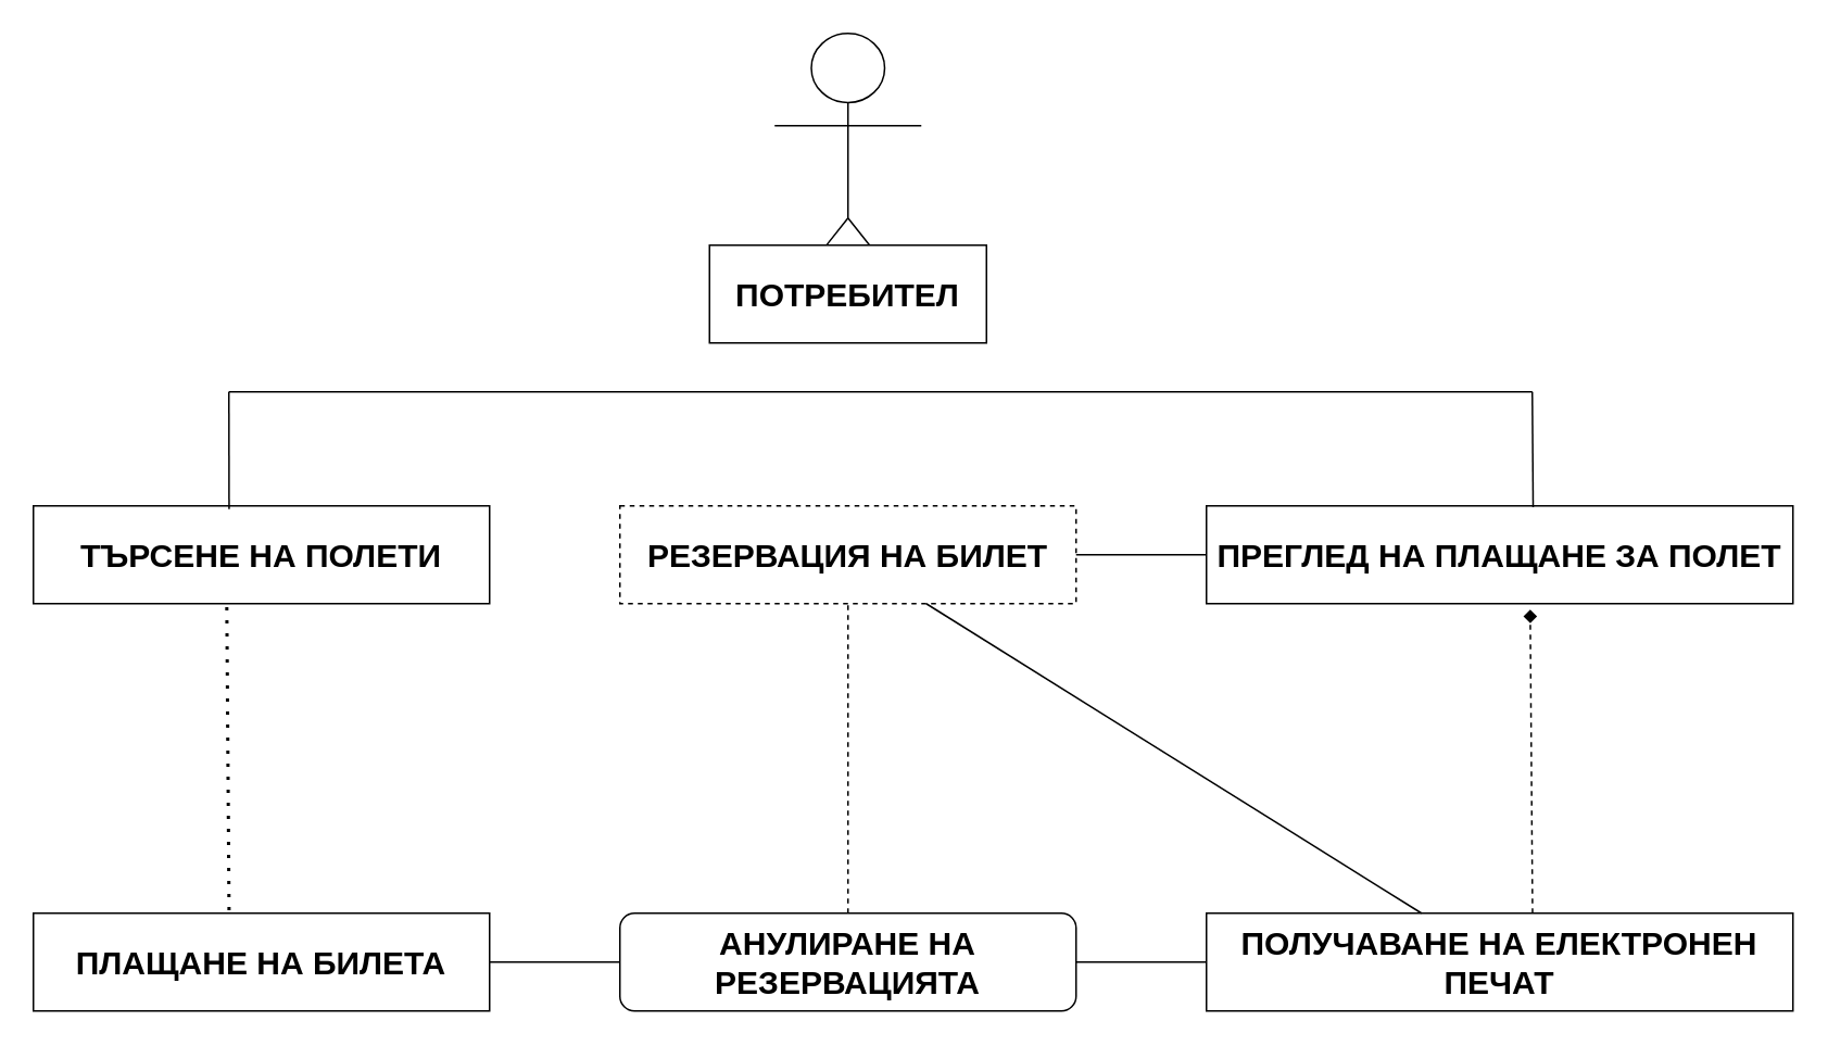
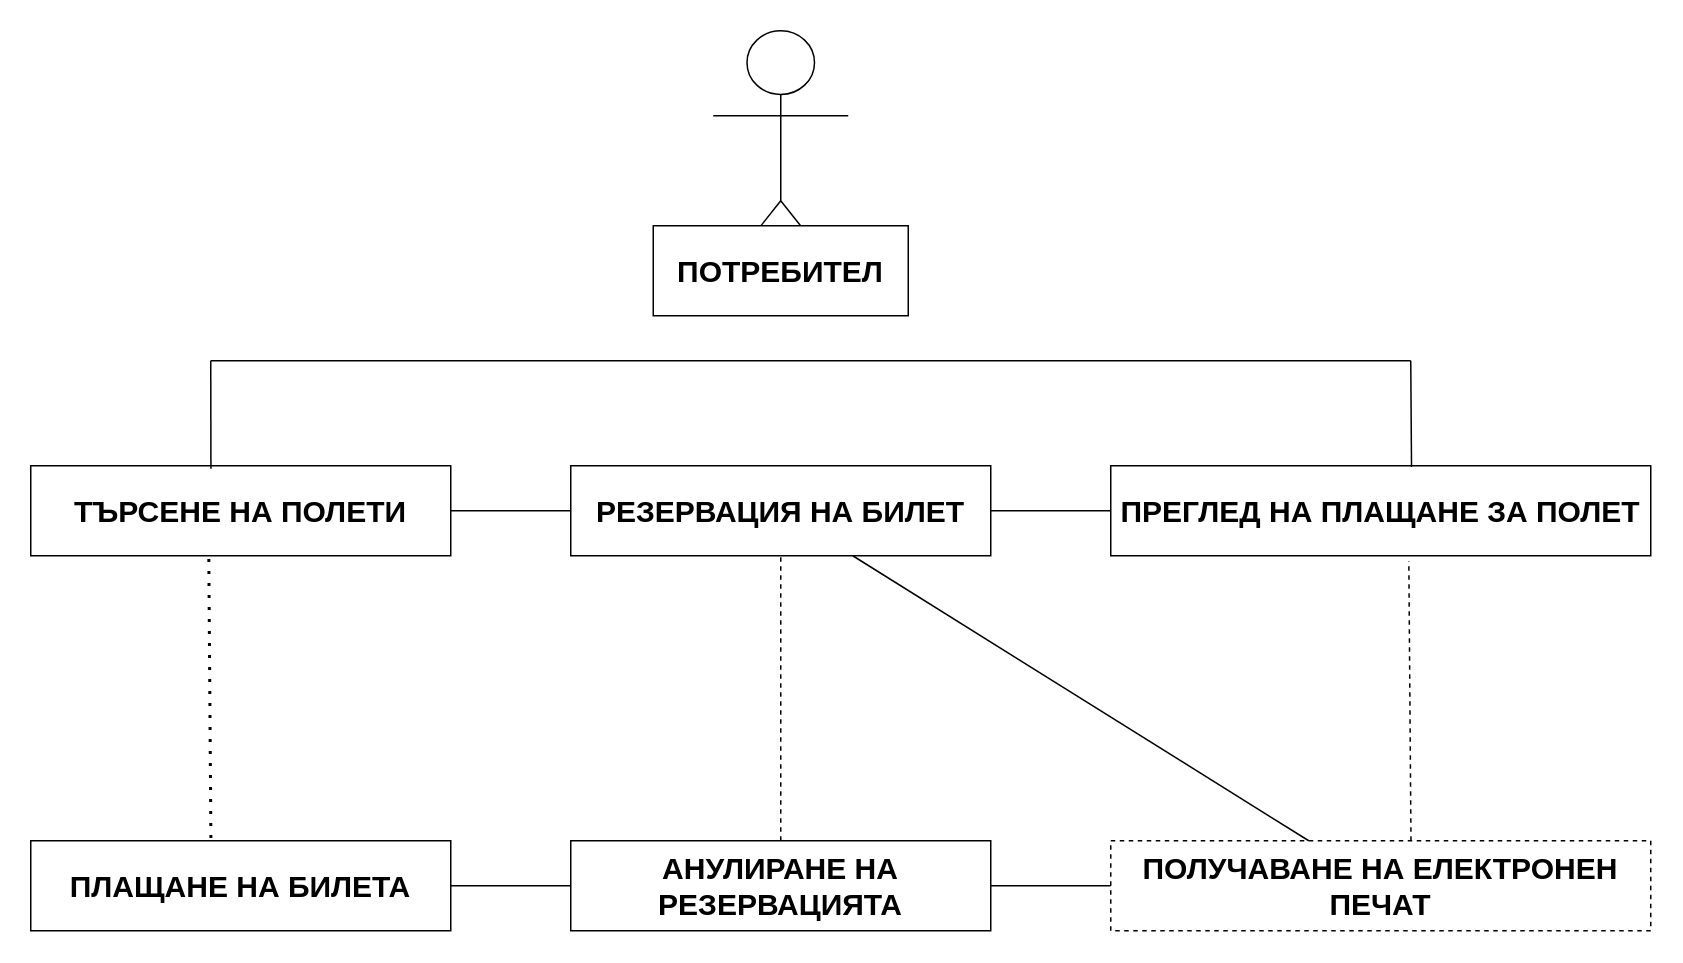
+ <mxCell id="9" value="" style="endArrow=none;html=1;rounded=0;exitX=1;exitY=0.5;exitDx=0;exitDy=0;entryX=0;entryY=0.5;entryDx=0;entryDy=0;" edge="1" parent="1" source="4" target="3"><mxGeometry width="50" height="50" relative="1" as="geometry"><mxPoint x="460" y="530" as="sourcePoint" /><mxPoint x="510" y="480" as="targetPoint" /></mxGeometry></mxCell>
- <mxCell id="3" value="&lt;font style=&quot;font-size: 20px;&quot;&gt;&lt;b&gt;РЕЗЕРВАЦИЯ НА БИЛЕТ&lt;br&gt;&lt;/b&gt;&lt;/font&gt;" style="rounded=0;whiteSpace=wrap;html=1;dashed=1;" vertex="1" parent="1"><mxGeometry x="380" y="310" width="280" height="60" as="geometry" /></mxCell>
+ <mxCell id="3" value="&lt;font style=&quot;font-size: 20px;&quot;&gt;&lt;b&gt;РЕЗЕРВАЦИЯ НА БИЛЕТ&lt;br&gt;&lt;/b&gt;&lt;/font&gt;" style="rounded=0;whiteSpace=wrap;html=1;" vertex="1" parent="1"><mxGeometry x="380" y="310" width="280" height="60" as="geometry" /></mxCell>
- <mxCell id="20" value="" style="endArrow=diamond;dashed=1;html=1;rounded=0;exitX=0.556;exitY=0;exitDx=0;exitDy=0;exitPerimeter=0;entryX=0.552;entryY=1.06;entryDx=0;entryDy=0;entryPerimeter=0;" edge="1" parent="1" source="8" target="5"><mxGeometry width="50" height="50" relative="1" as="geometry"><mxPoint x="400" y="400" as="sourcePoint" /><mxPoint x="450" y="350" as="targetPoint" /></mxGeometry></mxCell>
+ <mxCell id="20" value="" style="endArrow=none;dashed=1;html=1;rounded=0;exitX=0.556;exitY=0;exitDx=0;exitDy=0;exitPerimeter=0;entryX=0.552;entryY=1.06;entryDx=0;entryDy=0;entryPerimeter=0;" edge="1" parent="1" source="8" target="5"><mxGeometry width="50" height="50" relative="1" as="geometry"><mxPoint x="400" y="400" as="sourcePoint" /><mxPoint x="450" y="350" as="targetPoint" /></mxGeometry></mxCell>
- <mxCell id="6" value="&lt;font style=&quot;font-size: 20px;&quot;&gt;&lt;b&gt;АНУЛИРАНЕ НА РЕЗЕРВАЦИЯТА&lt;br&gt;&lt;/b&gt;&lt;/font&gt;" style="whiteSpace=wrap;html=1;rounded=1;" vertex="1" parent="1"><mxGeometry x="380" y="560" width="280" height="60" as="geometry" /></mxCell>
+ <mxCell id="6" value="&lt;font style=&quot;font-size: 20px;&quot;&gt;&lt;b&gt;АНУЛИРАНЕ НА РЕЗЕРВАЦИЯТА&lt;br&gt;&lt;/b&gt;&lt;/font&gt;" style="rounded=0;whiteSpace=wrap;html=1;" vertex="1" parent="1"><mxGeometry x="380" y="560" width="280" height="60" as="geometry" /></mxCell>
- <mxCell id="8" value="&lt;div style=&quot;font-size: 20px;&quot;&gt;&lt;b&gt;&lt;font style=&quot;font-size: 20px;&quot;&gt;ПОЛУЧАВАНЕ НА ЕЛЕКТРОНЕН&lt;/font&gt;&lt;/b&gt;&lt;/div&gt;&lt;div style=&quot;font-size: 20px;&quot;&gt;&lt;b&gt;&lt;font style=&quot;font-size: 20px;&quot;&gt;ПЕЧАТ&lt;br&gt;&lt;/font&gt;&lt;/b&gt;&lt;/div&gt;" style="rounded=0;whiteSpace=wrap;html=1;" vertex="1" parent="1"><mxGeometry x="740" y="560" width="360" height="60" as="geometry" /></mxCell>
+ <mxCell id="8" value="&lt;div style=&quot;font-size: 20px;&quot;&gt;&lt;b&gt;&lt;font style=&quot;font-size: 20px;&quot;&gt;ПОЛУЧАВАНЕ НА ЕЛЕКТРОНЕН&lt;/font&gt;&lt;/b&gt;&lt;/div&gt;&lt;div style=&quot;font-size: 20px;&quot;&gt;&lt;b&gt;&lt;font style=&quot;font-size: 20px;&quot;&gt;ПЕЧАТ&lt;br&gt;&lt;/font&gt;&lt;/b&gt;&lt;/div&gt;" style="rounded=0;whiteSpace=wrap;html=1;dashed=1;" vertex="1" parent="1"><mxGeometry x="740" y="560" width="360" height="60" as="geometry" /></mxCell>
